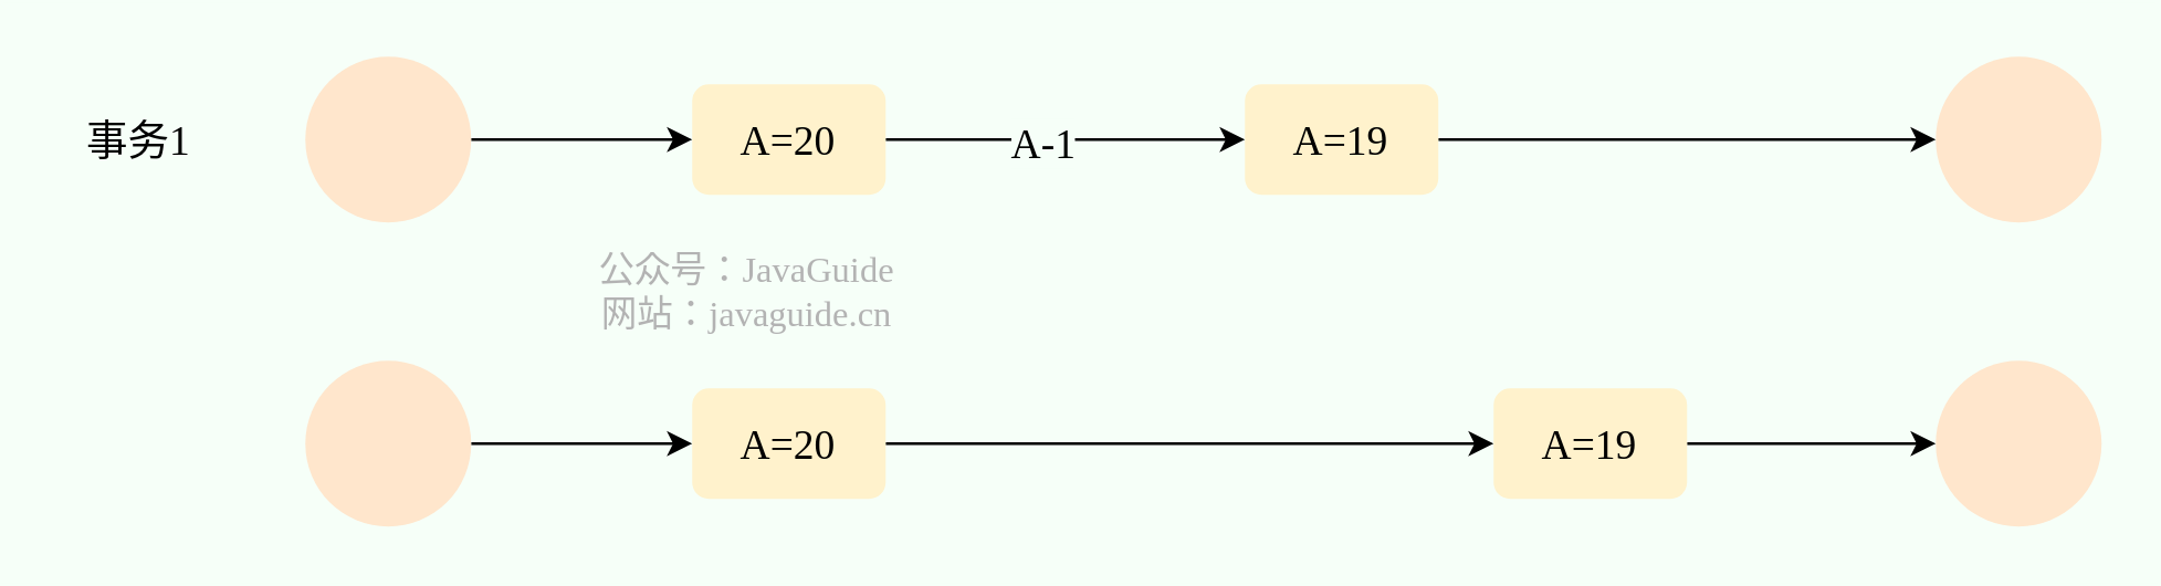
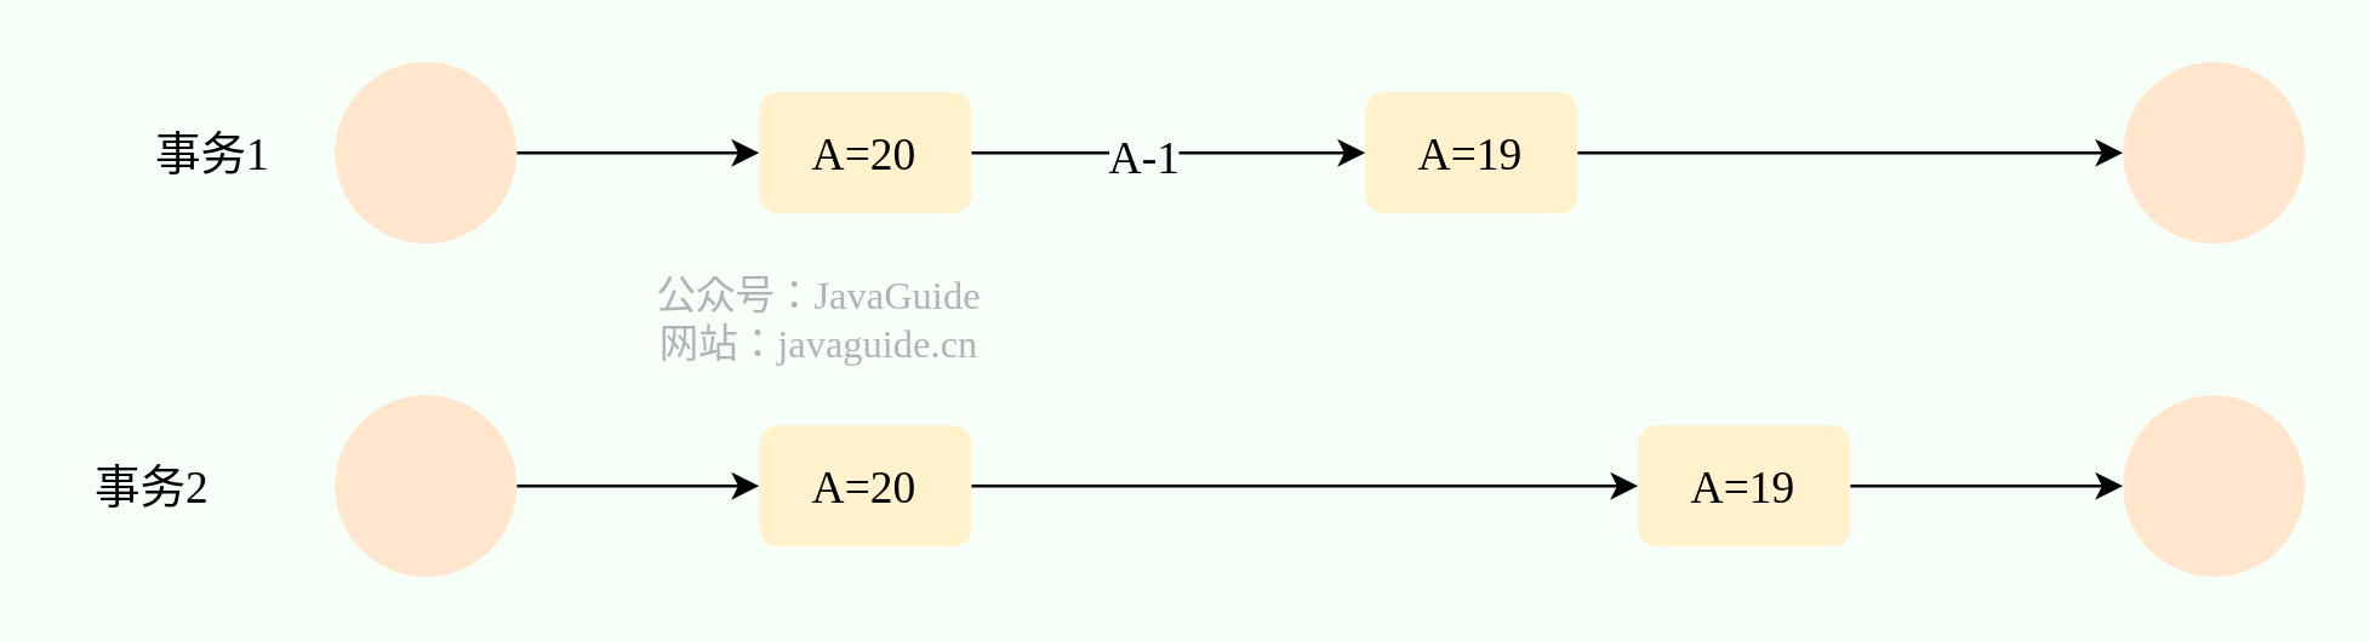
- <mxCell id="10" value="事务1" style="text;html=1;strokeColor=none;fillColor=none;align=center;verticalAlign=middle;whiteSpace=wrap;rounded=0;fontSize=15;fontFamily=JetBrains Mono;fontSource=https%3A%2F%2Ffonts.googleapis.com%2Fcss%3Ffamily%3DJetBrains%2BMono;" parent="1" vertex="1"><mxGeometry x="20" y="35" width="60" height="30" as="geometry" /></mxCell>
+ <mxCell id="10" value="事务1" style="text;html=1;strokeColor=none;fillColor=none;align=center;verticalAlign=middle;whiteSpace=wrap;rounded=0;fontSize=15;fontFamily=JetBrains Mono;fontSource=https%3A%2F%2Ffonts.googleapis.com%2Fcss%3Ffamily%3DJetBrains%2BMono;" parent="1" vertex="1"><mxGeometry x="40" y="35" width="60" height="30" as="geometry" /></mxCell>
+ <mxCell id="11" value="事务2" style="text;html=1;strokeColor=none;fillColor=none;align=center;verticalAlign=middle;whiteSpace=wrap;rounded=0;fontSize=15;fontFamily=JetBrains Mono;fontSource=https%3A%2F%2Ffonts.googleapis.com%2Fcss%3Ffamily%3DJetBrains%2BMono;" parent="1" vertex="1"><mxGeometry x="20" y="145" width="60" height="30" as="geometry" /></mxCell>
